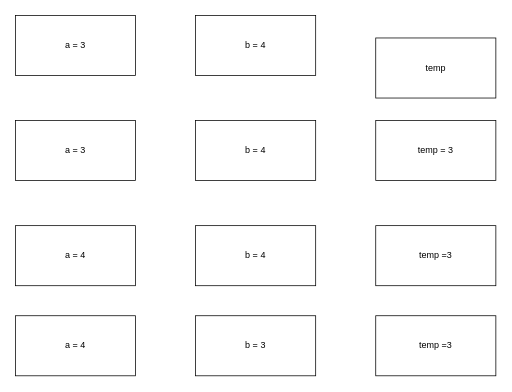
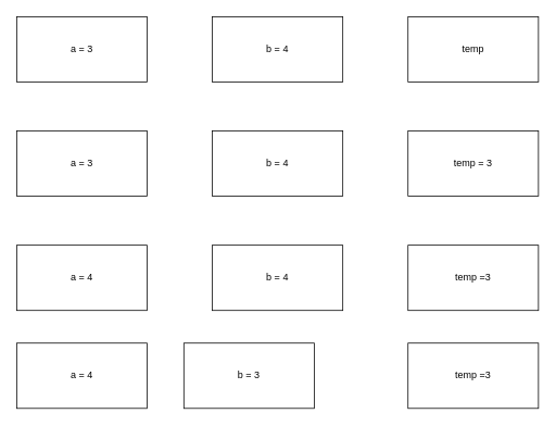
- <mxCell id="4" value="temp" style="rounded=0;whiteSpace=wrap;html=1;" vertex="1" parent="1"><mxGeometry x="500" y="50" width="160" height="80" as="geometry" /></mxCell>
+ <mxCell id="4" value="temp" style="rounded=0;whiteSpace=wrap;html=1;" vertex="1" parent="1"><mxGeometry x="500" y="20" width="160" height="80" as="geometry" /></mxCell>
- <mxCell id="13" value="b = 3" style="rounded=0;whiteSpace=wrap;html=1;" vertex="1" parent="1"><mxGeometry x="260" y="420" width="160" height="80" as="geometry" /></mxCell>
+ <mxCell id="13" value="b = 3" style="rounded=0;whiteSpace=wrap;html=1;" vertex="1" parent="1"><mxGeometry x="225" y="420" width="160" height="80" as="geometry" /></mxCell>
